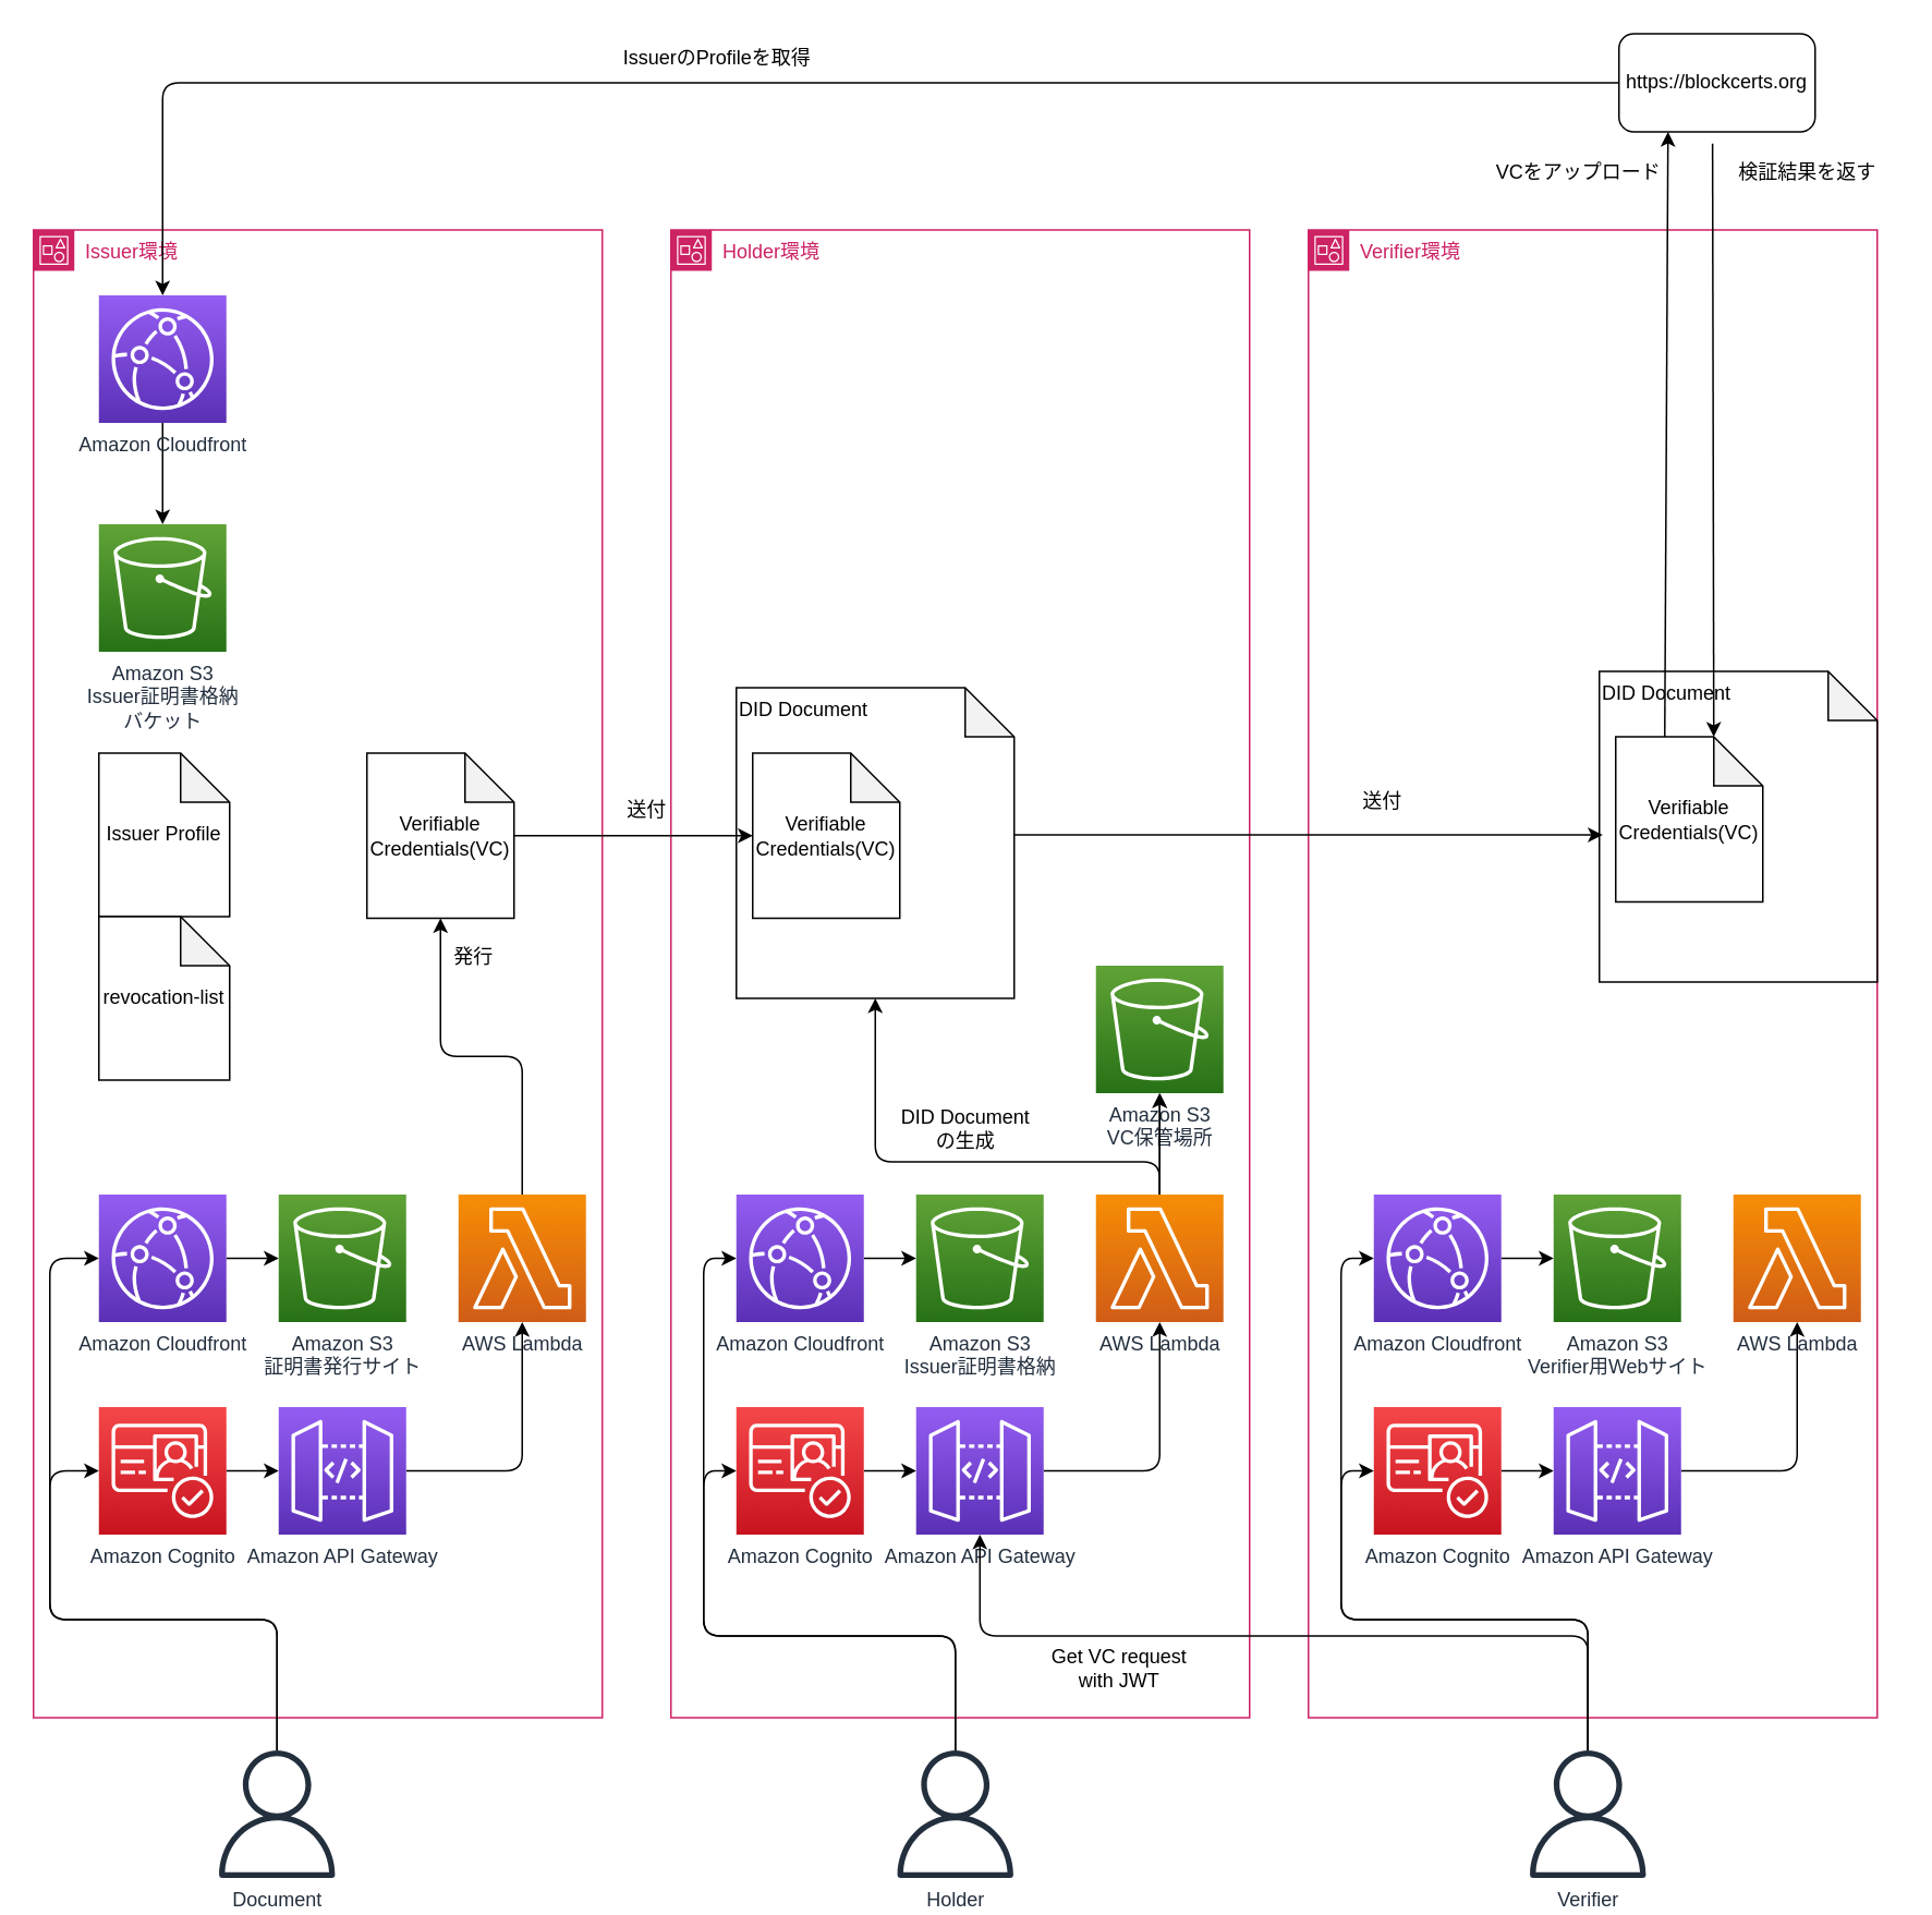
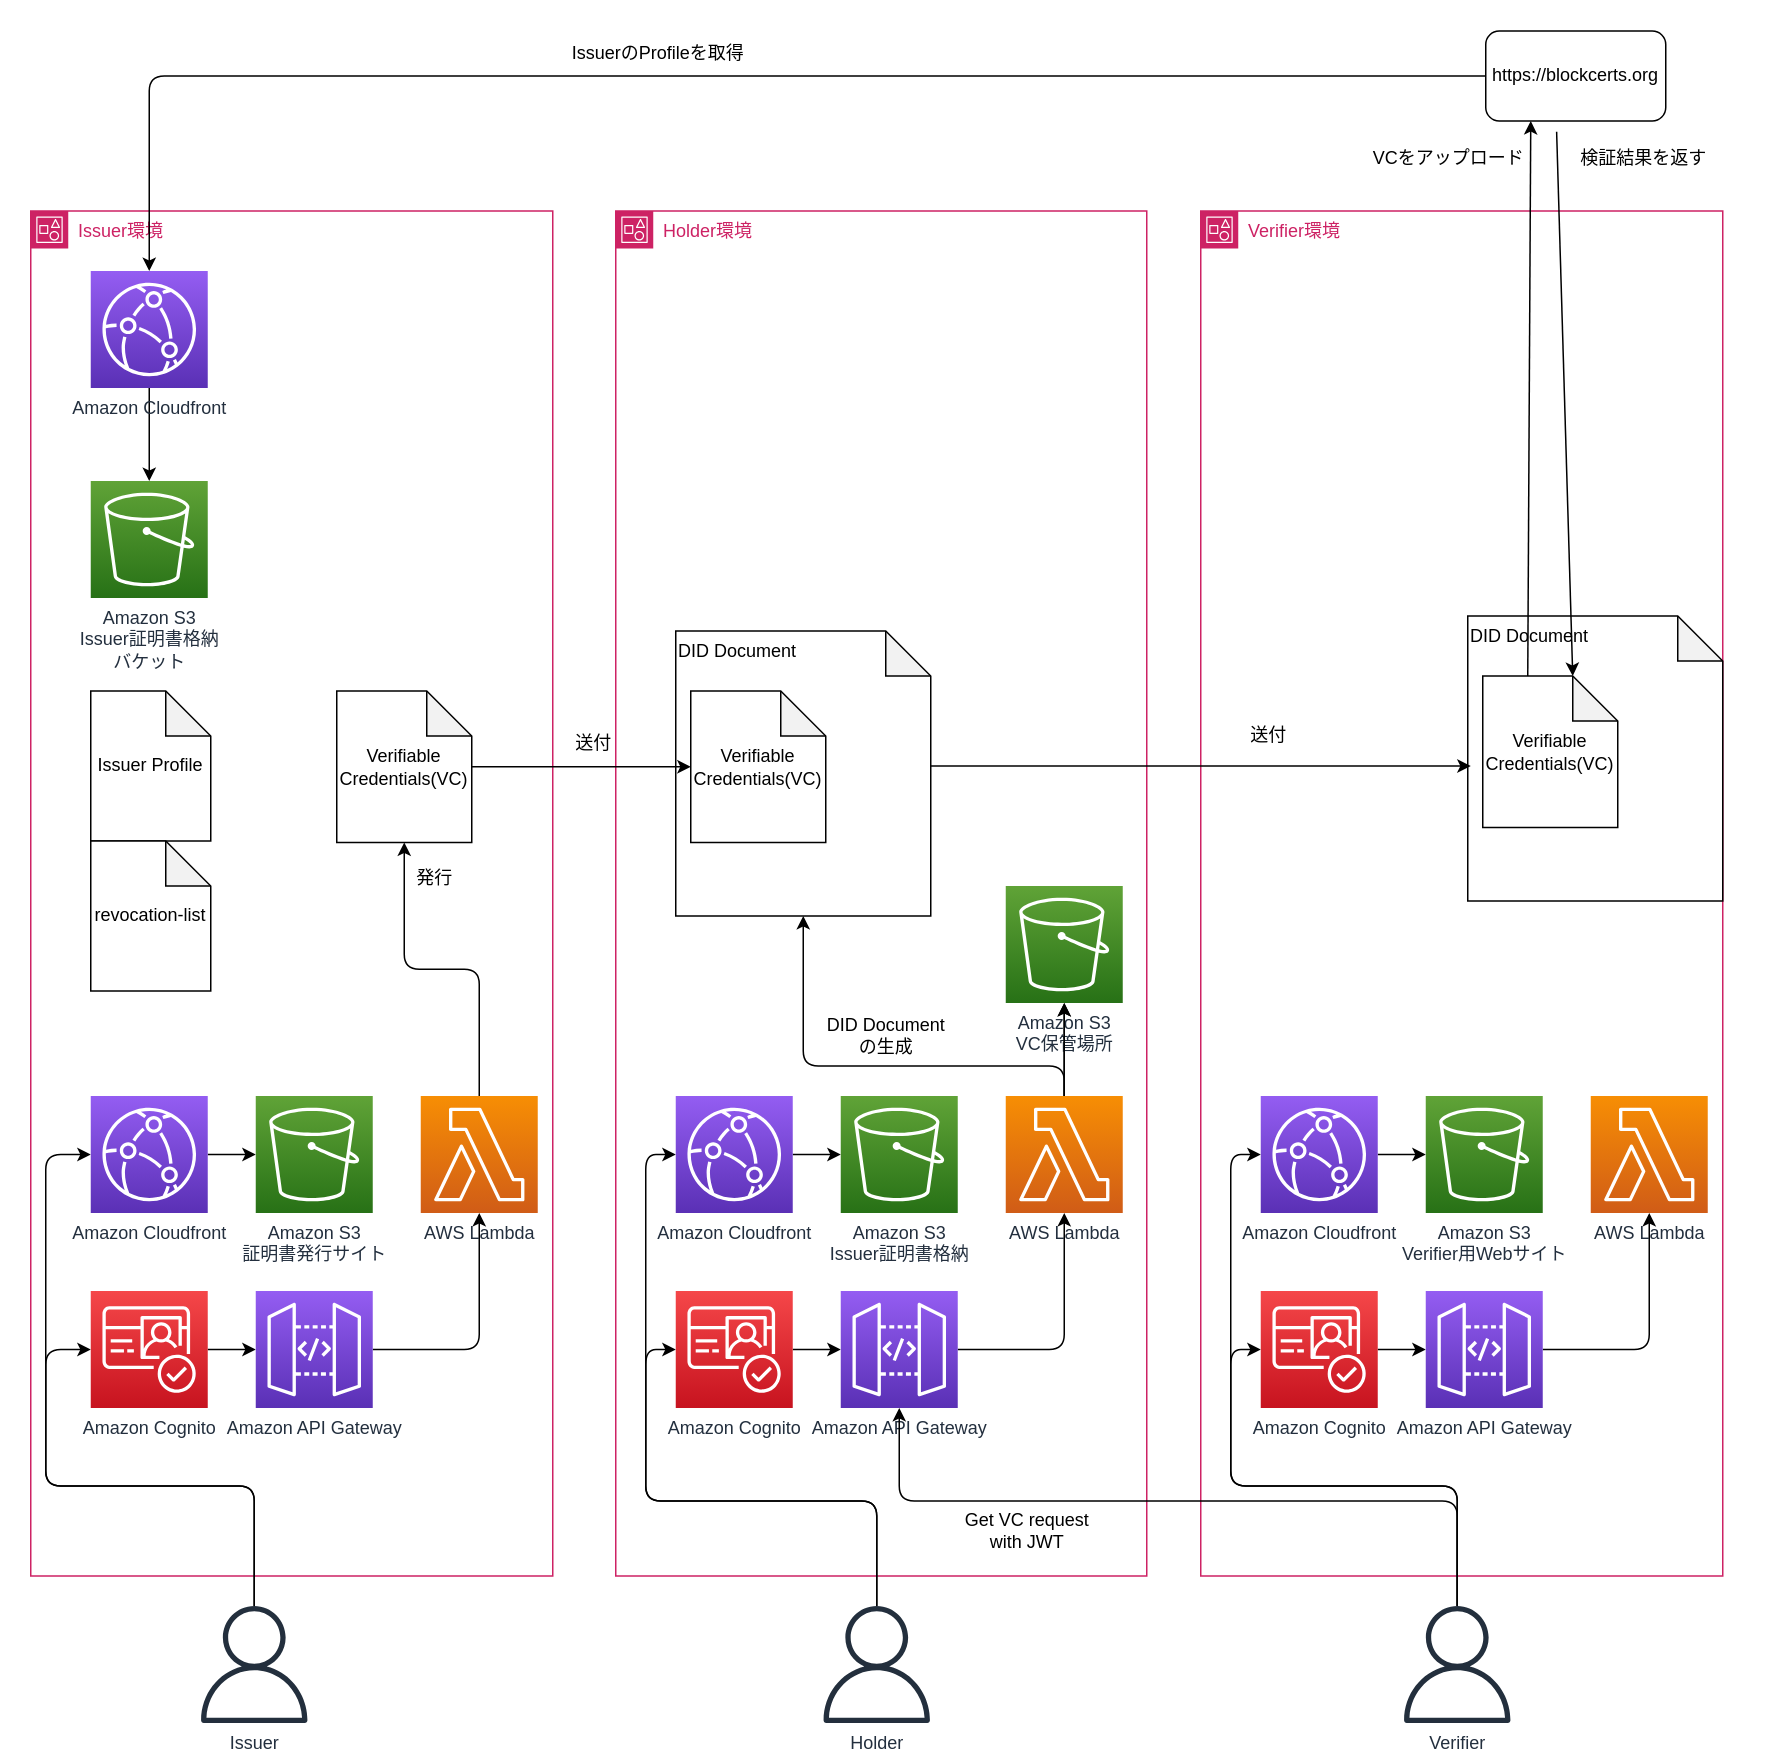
- <mxCell id="23" value="検証結果を返す" style="text;html=1;align=center;verticalAlign=middle;resizable=0;points=[];autosize=1;strokeColor=none;fillColor=none;" parent="1" vertex="1"><mxGeometry x="1050" y="90" width="110" height="30" as="geometry" /></mxCell>
+ <mxCell id="23" value="検証結果を返す" style="text;html=1;align=center;verticalAlign=middle;resizable=0;points=[];autosize=1;strokeColor=none;fillColor=none;" parent="1" vertex="1"><mxGeometry x="1040" y="90" width="110" height="30" as="geometry" /></mxCell>
- <mxCell id="26" value="Document" style="sketch=0;outlineConnect=0;fontColor=#232F3E;gradientColor=none;fillColor=#232F3D;strokeColor=none;dashed=0;verticalLabelPosition=bottom;verticalAlign=top;align=center;html=1;fontSize=12;fontStyle=0;aspect=fixed;pointerEvents=1;shape=mxgraph.aws4.user;" parent="1" vertex="1"><mxGeometry x="130" y="1070" width="78" height="78" as="geometry" /></mxCell>
+ <mxCell id="26" value="Issuer" style="sketch=0;outlineConnect=0;fontColor=#232F3E;gradientColor=none;fillColor=#232F3D;strokeColor=none;dashed=0;verticalLabelPosition=bottom;verticalAlign=top;align=center;html=1;fontSize=12;fontStyle=0;aspect=fixed;pointerEvents=1;shape=mxgraph.aws4.user;" parent="1" vertex="1"><mxGeometry x="130" y="1070" width="78" height="78" as="geometry" /></mxCell>
